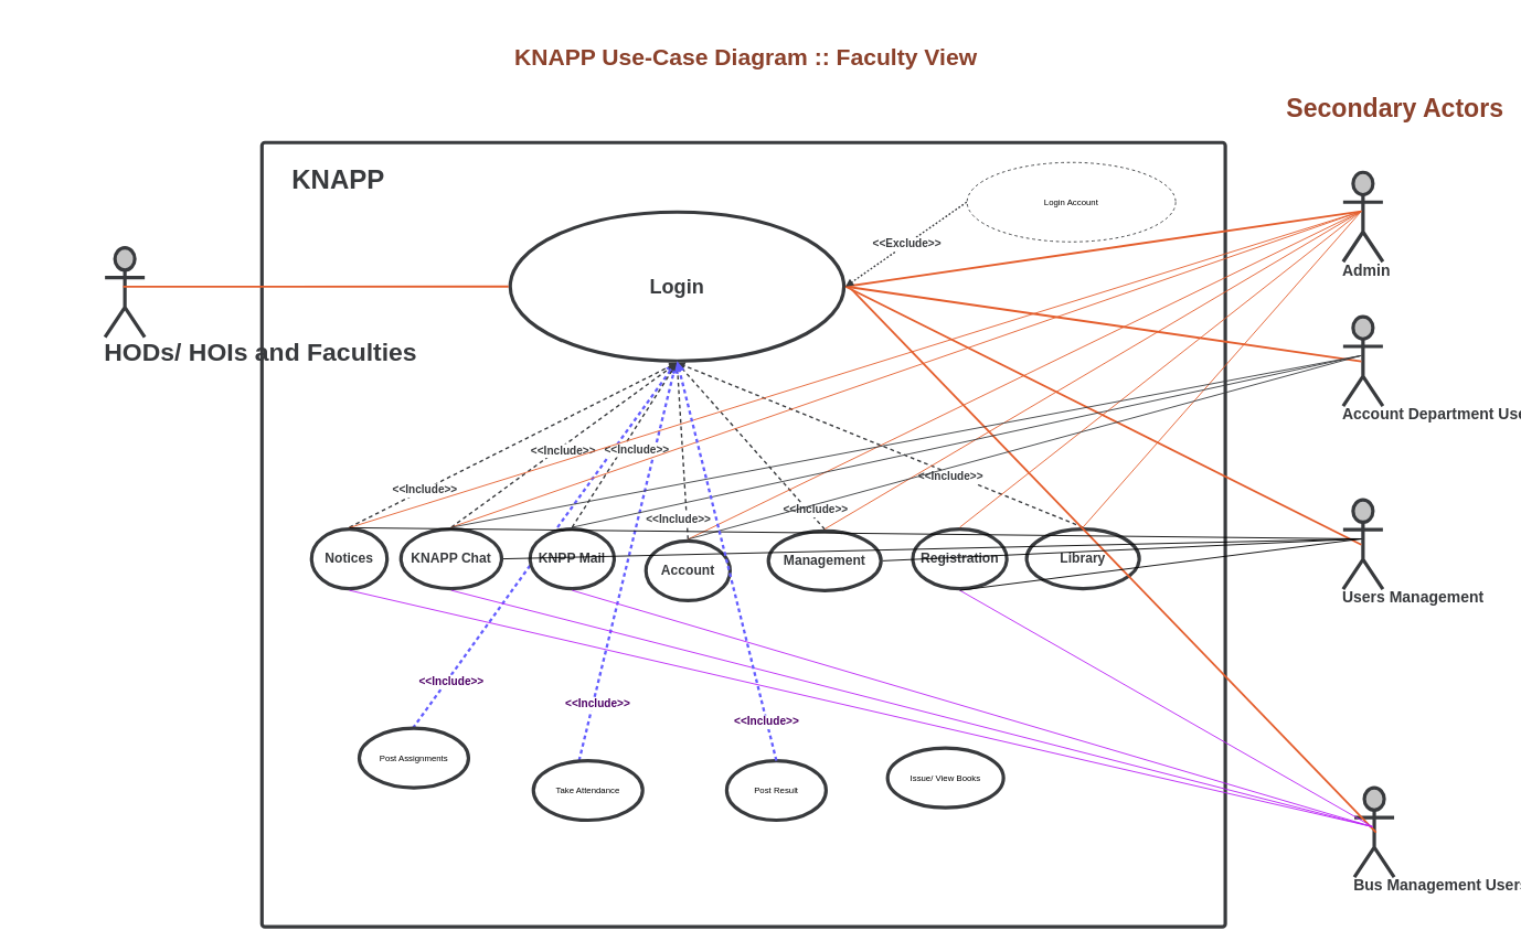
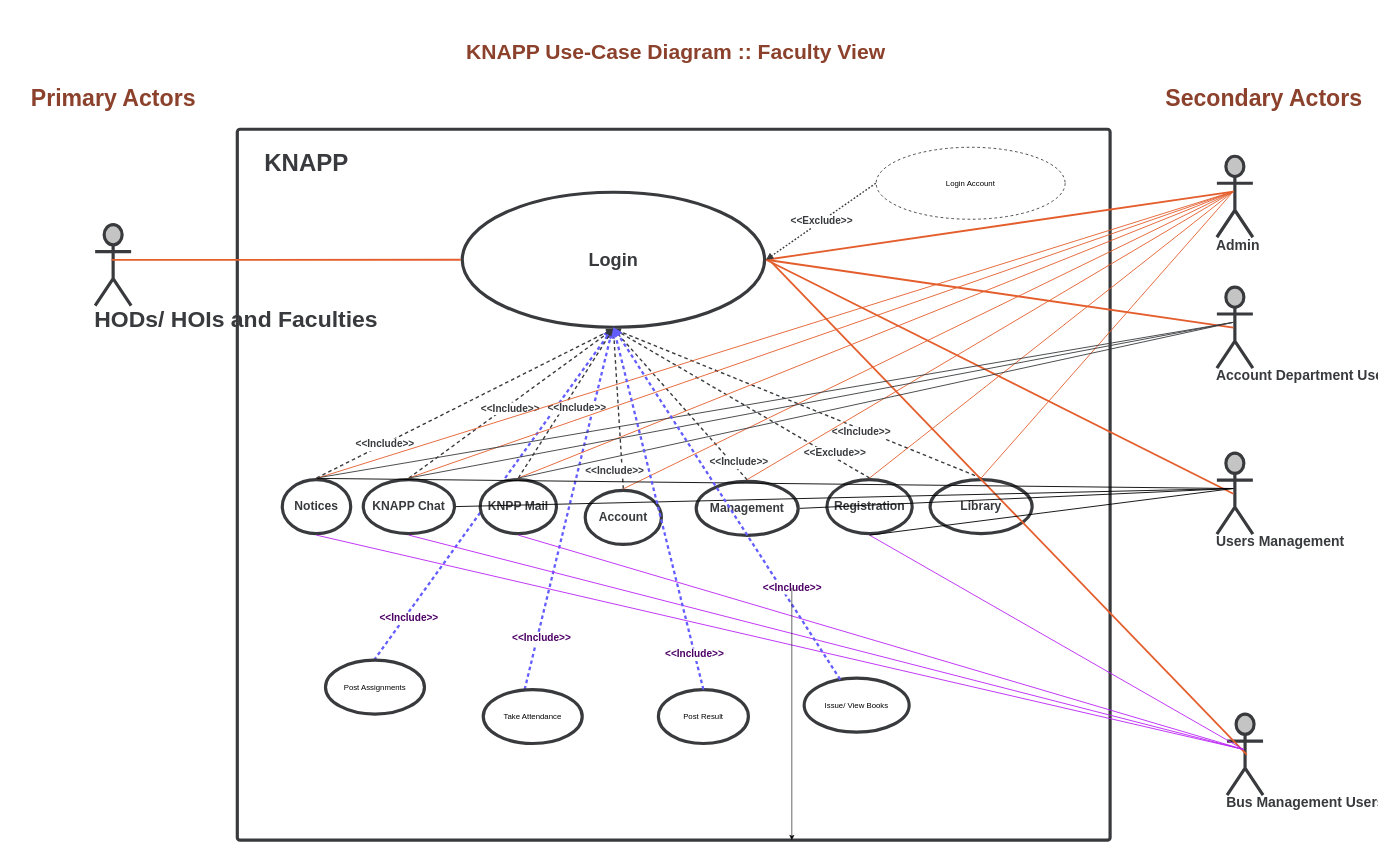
+ <mxCell id="9" value="Primary Actors" style="html=1;overflow=block;blockSpacing=1;whiteSpace=wrap;fontSize=38.5;fontColor=#8b412b;fontStyle=1;spacing=0;fillColor=#ffffff;strokeWidth=1.5;strokeColor=none;" vertex="1" parent="1"><mxGeometry x="20" y="140" width="337" height="45" as="geometry" /></mxCell>
+ <mxCell id="48" value="" style="html=1;jettySize=18;whiteSpace=wrap;fontSize=13;strokeColor=#E45E2D;strokeWidth=1.5;rounded=0;startArrow=none;endArrow=none;exitX=0.456;exitY=0.436;exitPerimeter=0;entryX=0.5;entryY=-0.029;entryPerimeter=0;" edge="1" parent="1" source="11" target="28"><mxGeometry width="100" height="100" relative="1" as="geometry"><Array as="points" /></mxGeometry></mxCell>
+ <mxCell id="40" value="" style="html=1;jettySize=18;whiteSpace=wrap;fontSize=13;strokeColor=#383a3d;strokeOpacity=100;dashed=1;fixDash=1;dashPattern=6 5;strokeWidth=2.3;rounded=0;startArrow=none;endArrow=block;endFill=1;exitX=0.5;exitY=-0.029;exitPerimeter=0;entryX=0.5;entryY=1.012;entryPerimeter=0;exitDx=0;exitDy=0;entryDx=0;entryDy=0;" edge="1" parent="1" source="37" target="10"><mxGeometry width="100" height="100" relative="1" as="geometry"><Array as="points" /></mxGeometry></mxCell>
+ <mxCell id="41" value="&amp;lt;&amp;lt;Exclude&amp;gt;&amp;gt;" style="text;html=1;resizable=0;labelBackgroundColor=default;align=center;verticalAlign=middle;fontStyle=1;fontColor=#383a3d;fontSize=16.8;" vertex="1" parent="40"><mxGeometry x="0.322" relative="1" as="geometry"><mxPoint x="224" y="123" as="offset" /></mxGeometry></mxCell>
+ <mxCell id="53" value="" style="html=1;jettySize=18;whiteSpace=wrap;fontSize=13;strokeColor=#383a3d;strokeOpacity=100;strokeWidth=1.5;rounded=0;startArrow=none;endArrow=none;exitX=0.456;exitY=0.436;exitPerimeter=0;entryX=0.5;entryY=-0.029;entryPerimeter=0;" edge="1" parent="1" source="13" target="16"><mxGeometry width="100" height="100" relative="1" as="geometry"><Array as="points" /></mxGeometry></mxCell>
- <mxCell id="56" value="" style="html=1;jettySize=18;whiteSpace=wrap;fontSize=13;strokeColor=#383a3d;strokeOpacity=100;strokeWidth=1.5;rounded=0;startArrow=none;endArrow=none;exitX=0.456;exitY=0.436;exitPerimeter=0;entryX=0.5;entryY=-0.029;entryPerimeter=0;" edge="1" parent="1" source="13" target="33"><mxGeometry width="100" height="100" relative="1" as="geometry"><Array as="points" /></mxGeometry></mxCell>
+ <mxCell id="71" value="" style="html=1;jettySize=18;whiteSpace=wrap;fontSize=13;strokeColor=#635dff;strokeOpacity=100;dashed=1;fixDash=1;dashPattern=6 5;strokeWidth=3.8;rounded=0;startArrow=none;endArrow=block;endFill=1;entryX=0.5;entryY=1;startFill=0;sketch=0;entryDx=0;entryDy=0;" edge="1" parent="1" target="10" source="68"><mxGeometry width="100" height="100" relative="1" as="geometry"><Array as="points" /><mxPoint x="1029" y="552" as="sourcePoint" /><mxPoint x="1422.5" y="1134.39" as="targetPoint" /></mxGeometry></mxCell>
+ <mxCell id="72" value="&amp;lt;&amp;lt;Include&amp;gt;&amp;gt;" style="text;html=1;resizable=0;labelBackgroundColor=default;align=center;verticalAlign=middle;fontStyle=1;fontColor=#4d0066;fontSize=16.8;" vertex="1" parent="71"><mxGeometry x="0.569" relative="1" as="geometry"><mxPoint x="216" y="308" as="offset" /></mxGeometry></mxCell>
+ <mxCell id="73" style="edgeStyle=orthogonalEdgeStyle;rounded=0;sketch=0;orthogonalLoop=1;jettySize=auto;html=1;exitX=0;exitY=0;exitDx=0;exitDy=0;startArrow=none;startFill=0;" edge="1" parent="71" source="72" target="2"><mxGeometry relative="1" as="geometry" /></mxCell>
